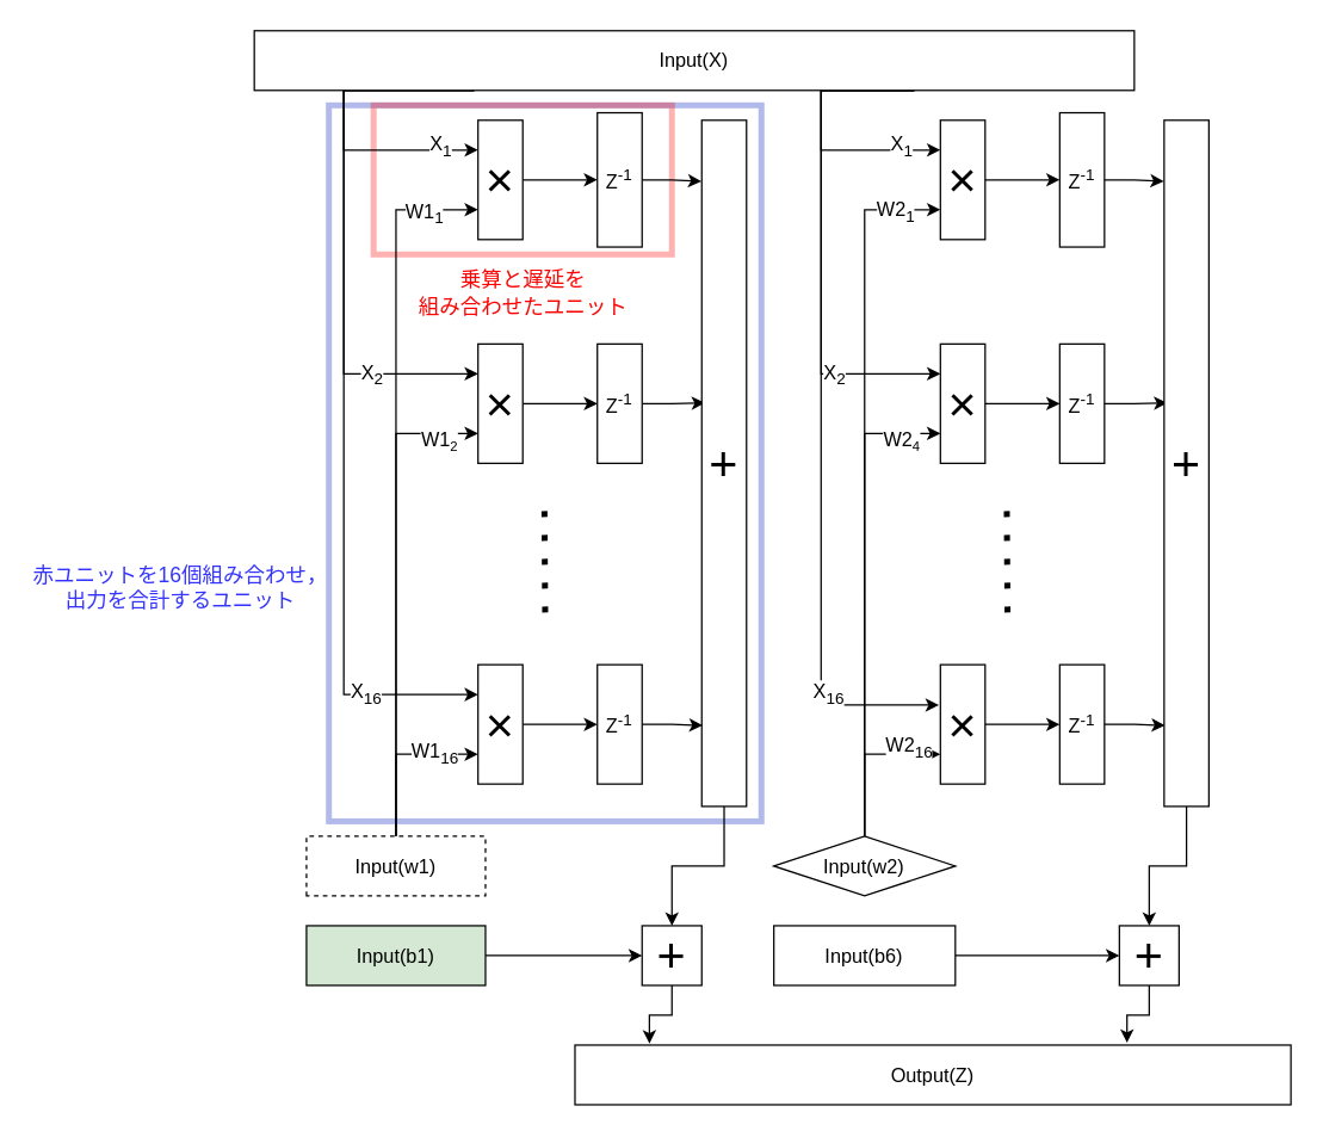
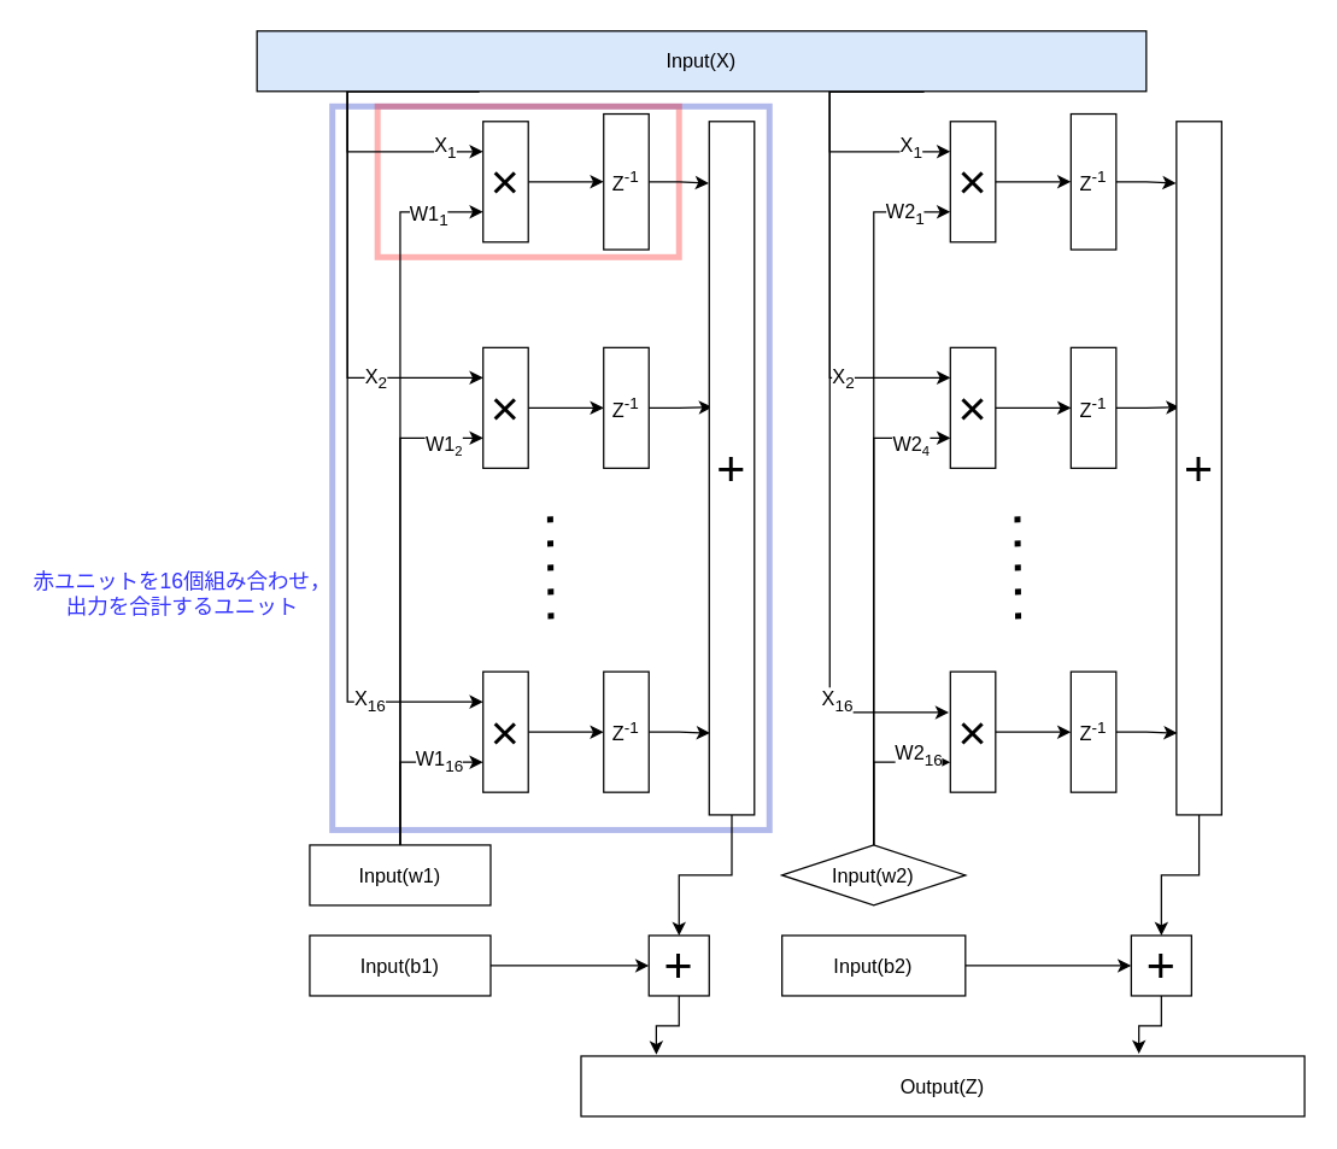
- <mxCell id="18" value="Input(X)" style="rounded=0;whiteSpace=wrap;html=1;fontSize=13;direction=north;" parent="1" vertex="1"><mxGeometry x="170" y="20" width="590" height="40" as="geometry" /></mxCell>
+ <mxCell id="18" value="Input(X)" style="rounded=0;whiteSpace=wrap;html=1;fontSize=13;direction=north;fillColor=#dae8fc;" parent="1" vertex="1"><mxGeometry x="170" y="20" width="590" height="40" as="geometry" /></mxCell>
- <mxCell id="34" value="&lt;font style=&quot;font-size: 14px;&quot;&gt;乗算と遅延を&lt;br&gt;組み合わせたユニット&lt;/font&gt;" style="text;html=1;align=center;verticalAlign=middle;resizable=0;points=[];autosize=1;fontSize=15;fontStyle=0;fontColor=#FF0000;" parent="1" vertex="1"><mxGeometry x="270" y="170" width="160" height="50" as="geometry" /></mxCell>
- <mxCell id="24" value="Input(w1)" style="rounded=0;whiteSpace=wrap;html=1;fontSize=13;direction=north;dashed=1;" parent="1" vertex="1"><mxGeometry x="205" y="560" width="120" height="40" as="geometry" /></mxCell>
+ <mxCell id="24" value="Input(w1)" style="rounded=0;whiteSpace=wrap;html=1;fontSize=13;direction=north;" parent="1" vertex="1"><mxGeometry x="205" y="560" width="120" height="40" as="geometry" /></mxCell>
- <mxCell id="65" value="Input(b1)" style="rounded=0;whiteSpace=wrap;html=1;fontSize=13;direction=north;fillColor=#d5e8d4;" vertex="1" parent="1"><mxGeometry x="205" y="620" width="120" height="40" as="geometry" /></mxCell>
+ <mxCell id="65" value="Input(b1)" style="rounded=0;whiteSpace=wrap;html=1;fontSize=13;direction=north;" vertex="1" parent="1"><mxGeometry x="205" y="620" width="120" height="40" as="geometry" /></mxCell>
- <mxCell id="67" value="Input(b6)" style="rounded=0;whiteSpace=wrap;html=1;fontSize=13;direction=north;" vertex="1" parent="1"><mxGeometry x="518.33" y="620" width="121.67" height="40" as="geometry" /></mxCell>
+ <mxCell id="67" value="Input(b2)" style="rounded=0;whiteSpace=wrap;html=1;fontSize=13;direction=north;" vertex="1" parent="1"><mxGeometry x="518.33" y="620" width="121.67" height="40" as="geometry" /></mxCell>
